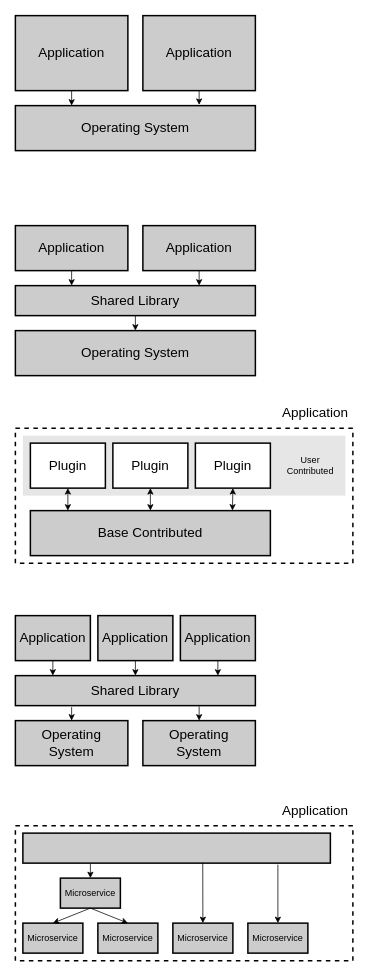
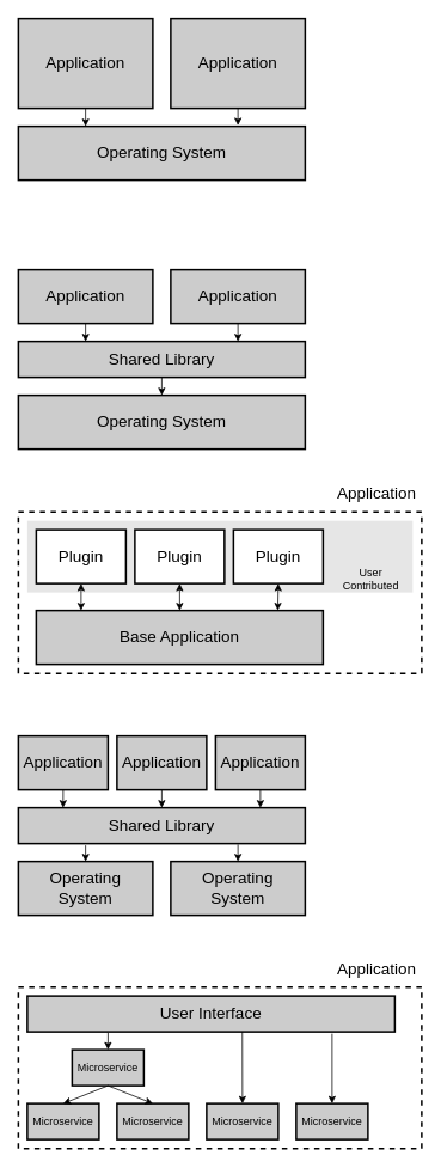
- <mxCell id="34" value="User Contributed" style="text;html=1;strokeColor=none;fillColor=none;align=center;verticalAlign=middle;whiteSpace=wrap;rounded=0;dashed=1;" parent="1" vertex="1"><mxGeometry x="375" y="610" width="77" height="20" as="geometry" /></mxCell>
+ <mxCell id="34" value="User Contributed" style="text;html=1;strokeColor=none;fillColor=none;align=center;verticalAlign=middle;whiteSpace=wrap;rounded=0;dashed=1;" parent="1" vertex="1"><mxGeometry x="375" y="635" width="77" height="20" as="geometry" /></mxCell>
- <mxCell id="28" value="&lt;font style=&quot;font-size: 18px&quot;&gt;Base Contributed&lt;/font&gt;" style="text;html=1;strokeColor=none;fillColor=none;align=center;verticalAlign=middle;whiteSpace=wrap;rounded=0;" parent="1" vertex="1"><mxGeometry x="120" y="700" width="160" height="20" as="geometry" /></mxCell>
+ <mxCell id="28" value="&lt;font style=&quot;font-size: 18px&quot;&gt;Base Application&lt;/font&gt;" style="text;html=1;strokeColor=none;fillColor=none;align=center;verticalAlign=middle;whiteSpace=wrap;rounded=0;" parent="1" vertex="1"><mxGeometry x="120" y="700" width="160" height="20" as="geometry" /></mxCell>
+ <mxCell id="56" value="&lt;font style=&quot;font-size: 18px&quot;&gt;User Interface&lt;/font&gt;" style="text;html=1;strokeColor=none;fillColor=none;align=center;verticalAlign=middle;whiteSpace=wrap;rounded=0;" parent="1" vertex="1"><mxGeometry x="155" y="1120" width="160" height="20" as="geometry" /></mxCell>
